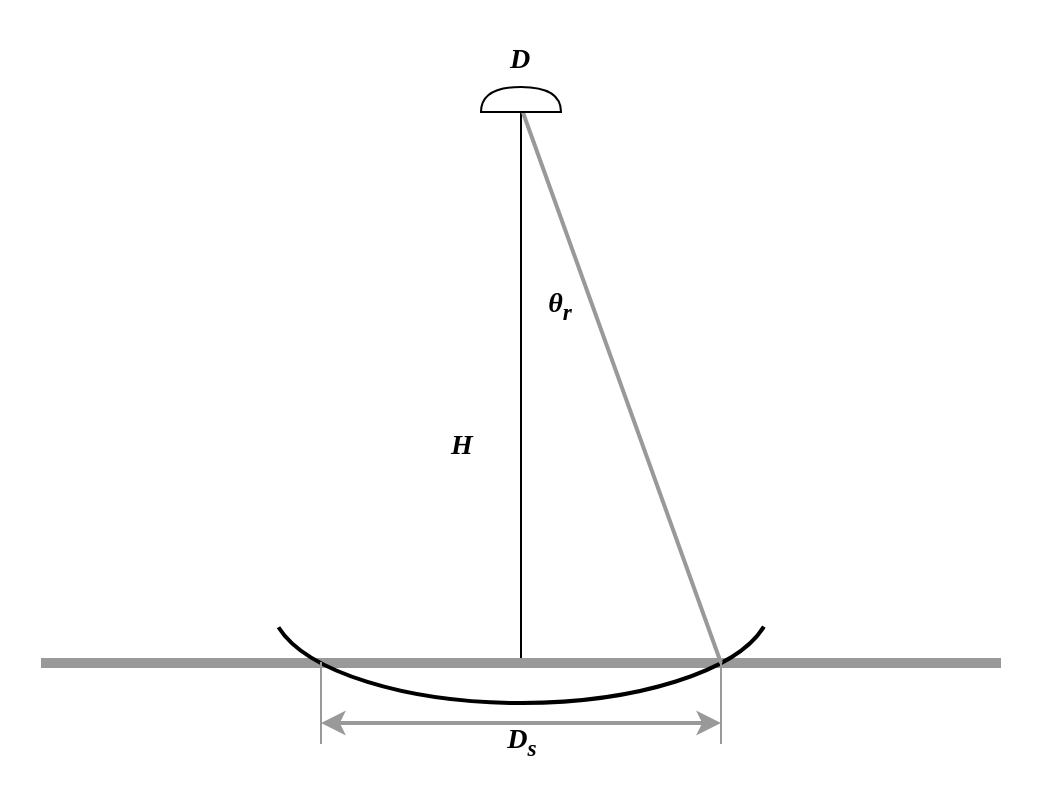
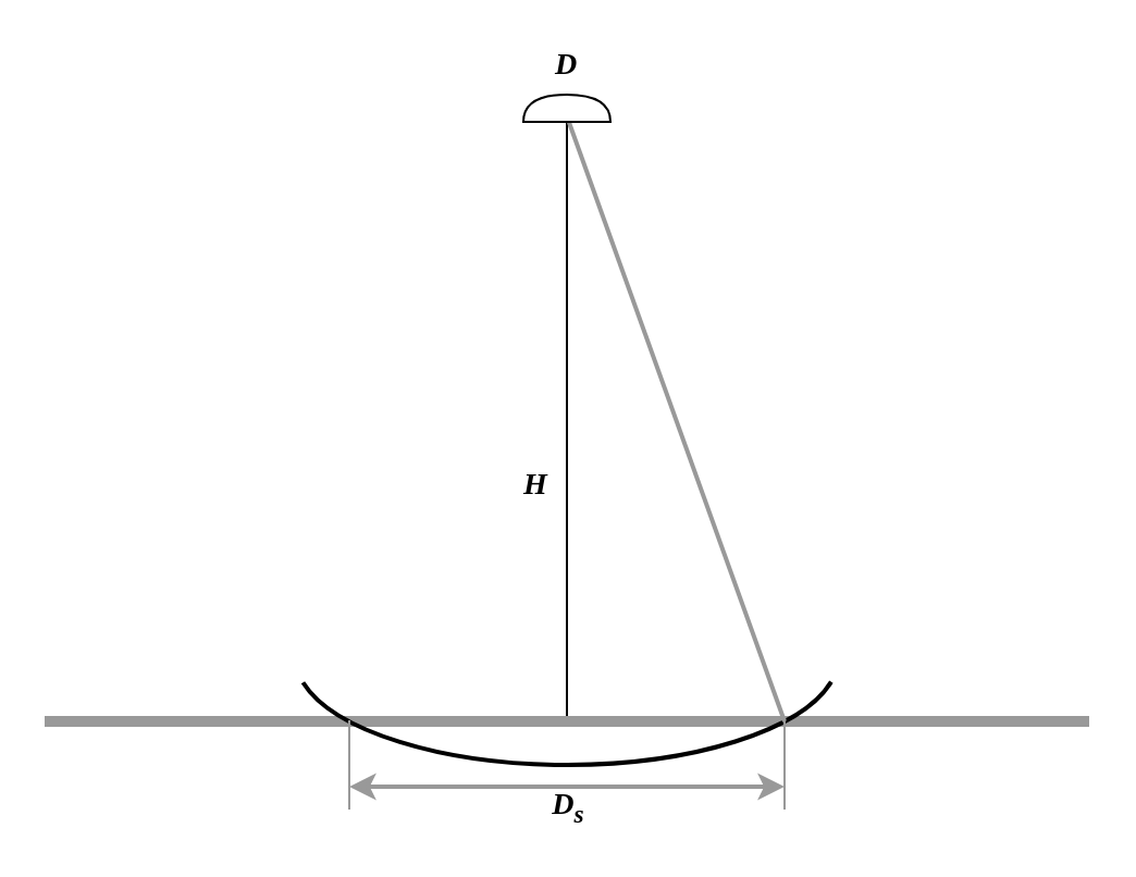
- <mxCell id="12" value="θ&lt;sub&gt;r&lt;/sub&gt;" style="text;html=1;strokeColor=none;fillColor=none;align=center;verticalAlign=middle;whiteSpace=wrap;rounded=0;fontFamily=Times New Roman;fontStyle=3;fontSize=14;" parent="1" vertex="1"><mxGeometry x="260" y="143" width="40" height="20" as="geometry" /></mxCell>
- <mxCell id="11" value="H" style="text;html=1;strokeColor=none;fillColor=none;align=center;verticalAlign=middle;whiteSpace=wrap;rounded=0;fontFamily=Times New Roman;fontStyle=3;fontSize=14;" parent="1" vertex="1"><mxGeometry x="211.25" y="213" width="40" height="20" as="geometry" /></mxCell>
+ <mxCell id="11" value="H" style="text;html=1;strokeColor=none;fillColor=none;align=center;verticalAlign=middle;whiteSpace=wrap;rounded=0;fontFamily=Times New Roman;fontStyle=3;fontSize=14;" parent="1" vertex="1"><mxGeometry x="226.25" y="213" width="40" height="20" as="geometry" /></mxCell>
